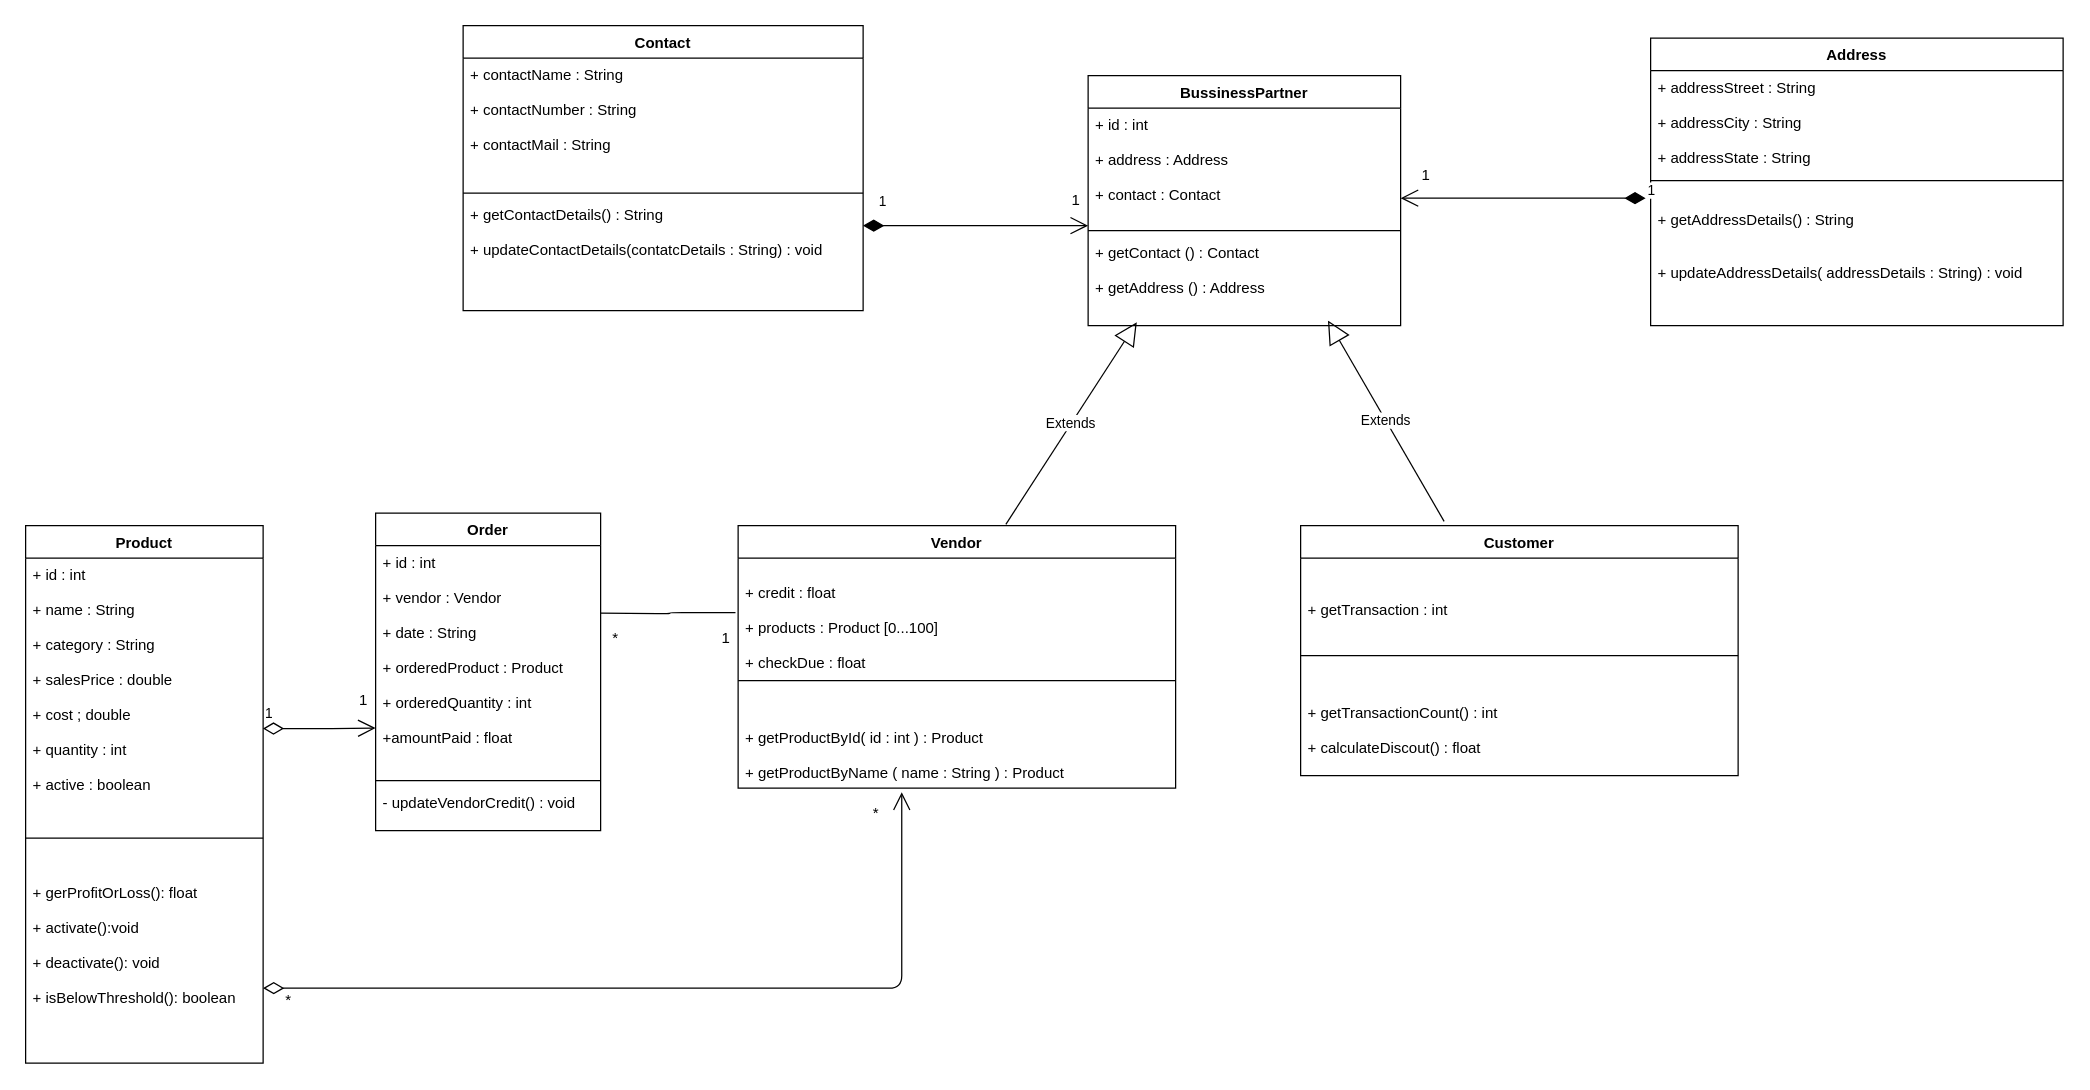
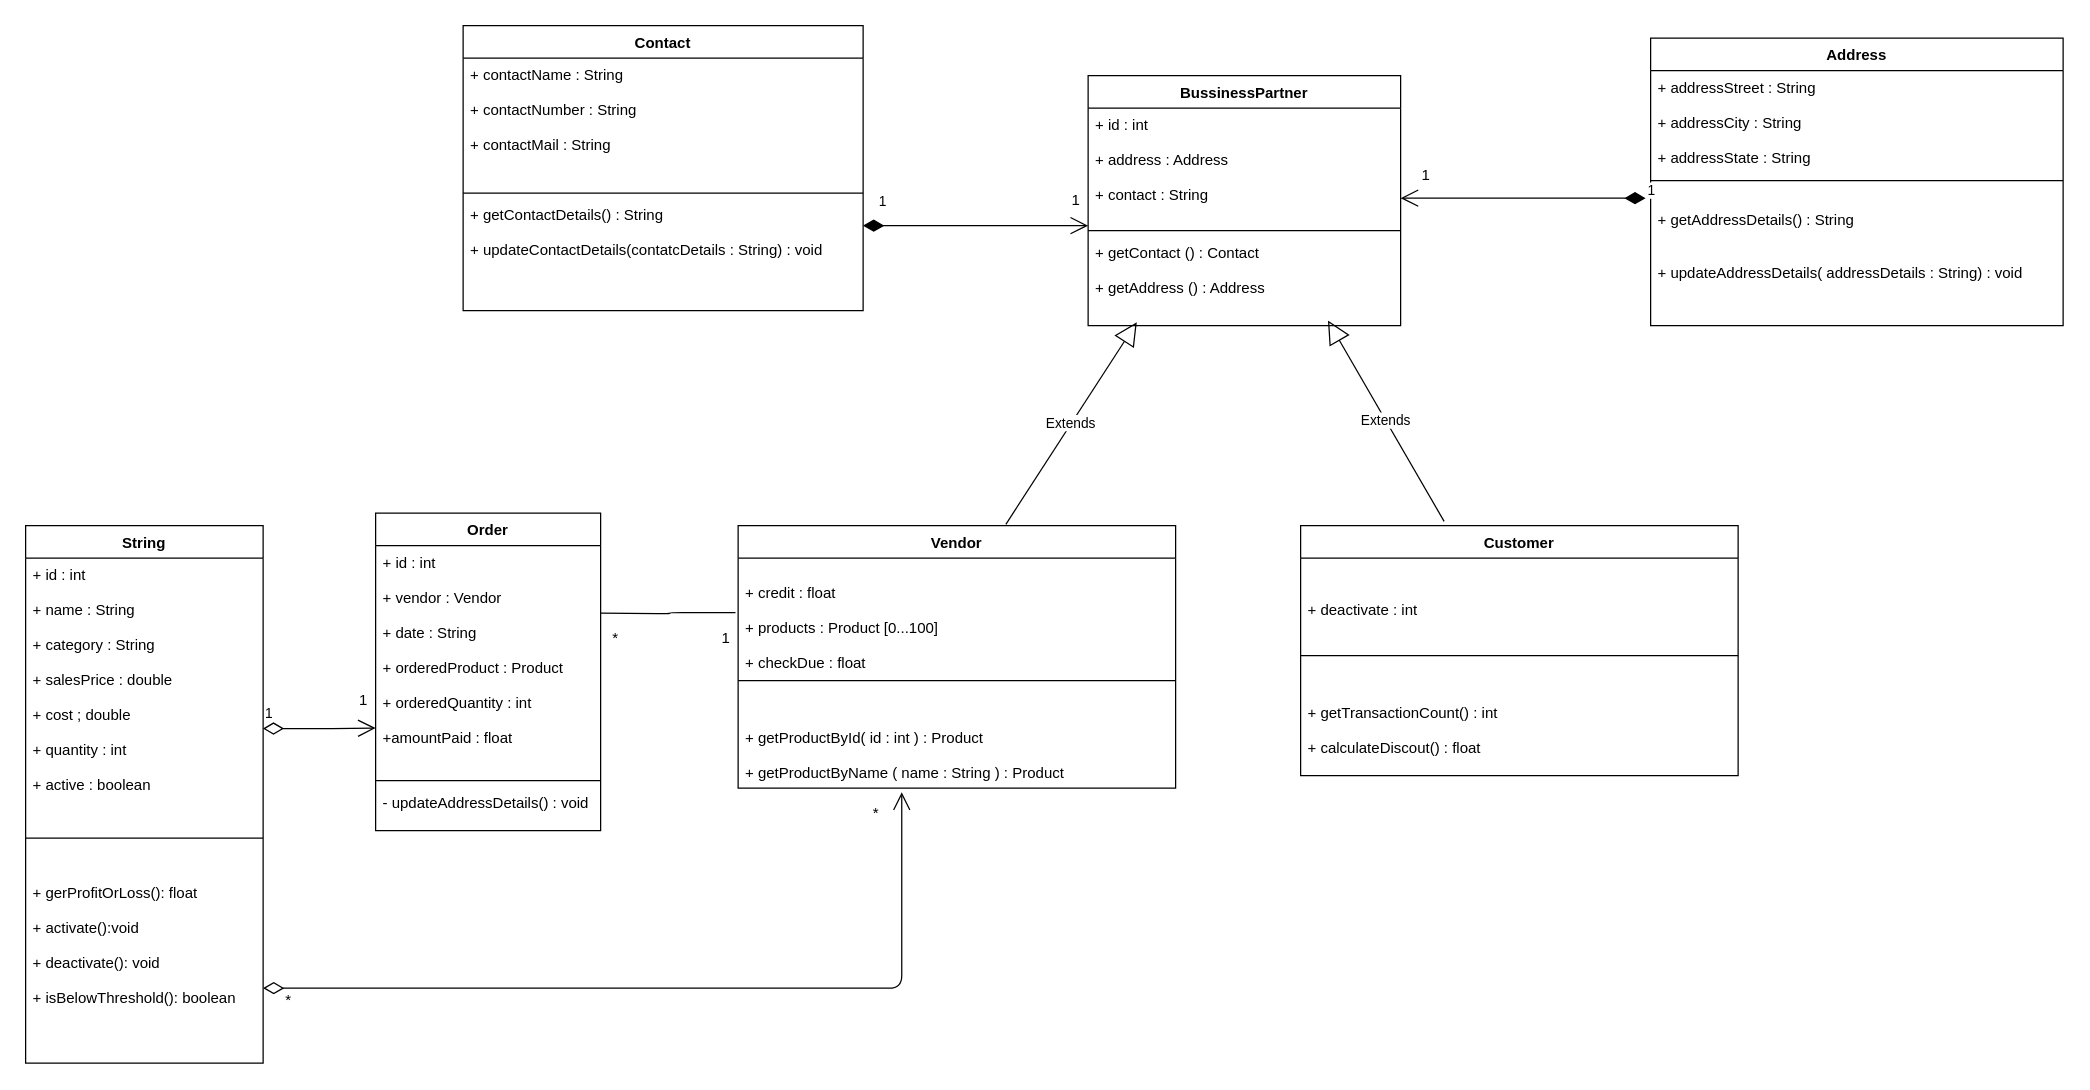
- <mxCell id="37" value="+ id : int&#10;&#10;+ address : Address&#10;&#10;+ contact : Contact" style="text;strokeColor=none;fillColor=none;align=left;verticalAlign=top;spacingLeft=4;spacingRight=4;overflow=hidden;rotatable=0;points=[[0,0.5],[1,0.5]];portConstraint=eastwest;" vertex="1" parent="36"><mxGeometry y="26" width="250" height="94" as="geometry" /></mxCell>
+ <mxCell id="37" value="+ id : int&#10;&#10;+ address : Address&#10;&#10;+ contact : String" style="text;strokeColor=none;fillColor=none;align=left;verticalAlign=top;spacingLeft=4;spacingRight=4;overflow=hidden;rotatable=0;points=[[0,0.5],[1,0.5]];portConstraint=eastwest;" vertex="1" parent="36"><mxGeometry y="26" width="250" height="94" as="geometry" /></mxCell>
- <mxCell id="2" value="Product" style="swimlane;fontStyle=1;align=center;verticalAlign=top;childLayout=stackLayout;horizontal=1;startSize=26;horizontalStack=0;resizeParent=1;resizeParentMax=0;resizeLast=0;collapsible=1;marginBottom=0;" parent="1" vertex="1"><mxGeometry x="20" y="420" width="190" height="430" as="geometry"><mxRectangle x="110" y="90" width="80" height="26" as="alternateBounds" /></mxGeometry></mxCell>
+ <mxCell id="2" value="String" style="swimlane;fontStyle=1;align=center;verticalAlign=top;childLayout=stackLayout;horizontal=1;startSize=26;horizontalStack=0;resizeParent=1;resizeParentMax=0;resizeLast=0;collapsible=1;marginBottom=0;" parent="1" vertex="1"><mxGeometry x="20" y="420" width="190" height="430" as="geometry"><mxRectangle x="110" y="90" width="80" height="26" as="alternateBounds" /></mxGeometry></mxCell>
- <mxCell id="11" value="&#10;&#10;+ getTransaction : int&#10;&#10;" style="text;strokeColor=none;fillColor=none;align=left;verticalAlign=top;spacingLeft=4;spacingRight=4;overflow=hidden;rotatable=0;points=[[0,0.5],[1,0.5]];portConstraint=eastwest;" parent="10" vertex="1"><mxGeometry y="26" width="350" height="74" as="geometry" /></mxCell>
+ <mxCell id="11" value="&#10;&#10;+ deactivate : int&#10;&#10;" style="text;strokeColor=none;fillColor=none;align=left;verticalAlign=top;spacingLeft=4;spacingRight=4;overflow=hidden;rotatable=0;points=[[0,0.5],[1,0.5]];portConstraint=eastwest;" parent="10" vertex="1"><mxGeometry y="26" width="350" height="74" as="geometry" /></mxCell>
- <mxCell id="9" value="- updateVendorCredit() : void" style="text;strokeColor=none;fillColor=none;align=left;verticalAlign=top;spacingLeft=4;spacingRight=4;overflow=hidden;rotatable=0;points=[[0,0.5],[1,0.5]];portConstraint=eastwest;" parent="6" vertex="1"><mxGeometry y="218" width="180" height="36" as="geometry" /></mxCell>
+ <mxCell id="9" value="- updateAddressDetails() : void" style="text;strokeColor=none;fillColor=none;align=left;verticalAlign=top;spacingLeft=4;spacingRight=4;overflow=hidden;rotatable=0;points=[[0,0.5],[1,0.5]];portConstraint=eastwest;" parent="6" vertex="1"><mxGeometry y="218" width="180" height="36" as="geometry" /></mxCell>
